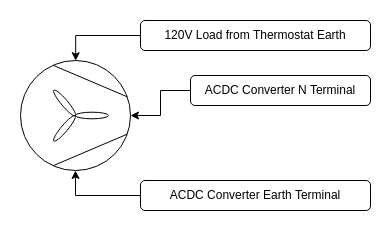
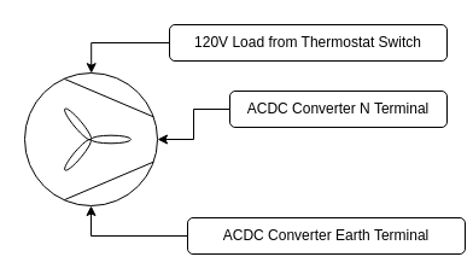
- <mxCell id="4" value="120V Load from Thermostat Earth" style="rounded=1;whiteSpace=wrap;html=1;" parent="1" vertex="1"><mxGeometry x="140" y="20" width="230" height="30" as="geometry" /></mxCell>
+ <mxCell id="4" value="120V Load from Thermostat Switch" style="rounded=1;whiteSpace=wrap;html=1;" parent="1" vertex="1"><mxGeometry x="140" y="20" width="230" height="30" as="geometry" /></mxCell>
- <mxCell id="8" value="ACDC Converter Earth Terminal" style="rounded=1;whiteSpace=wrap;html=1;" parent="1" vertex="1"><mxGeometry x="140" y="180" width="230" height="30" as="geometry" /></mxCell>
+ <mxCell id="8" value="ACDC Converter Earth Terminal" style="rounded=1;whiteSpace=wrap;html=1;" parent="1" vertex="1"><mxGeometry x="155" y="180" width="230" height="30" as="geometry" /></mxCell>
